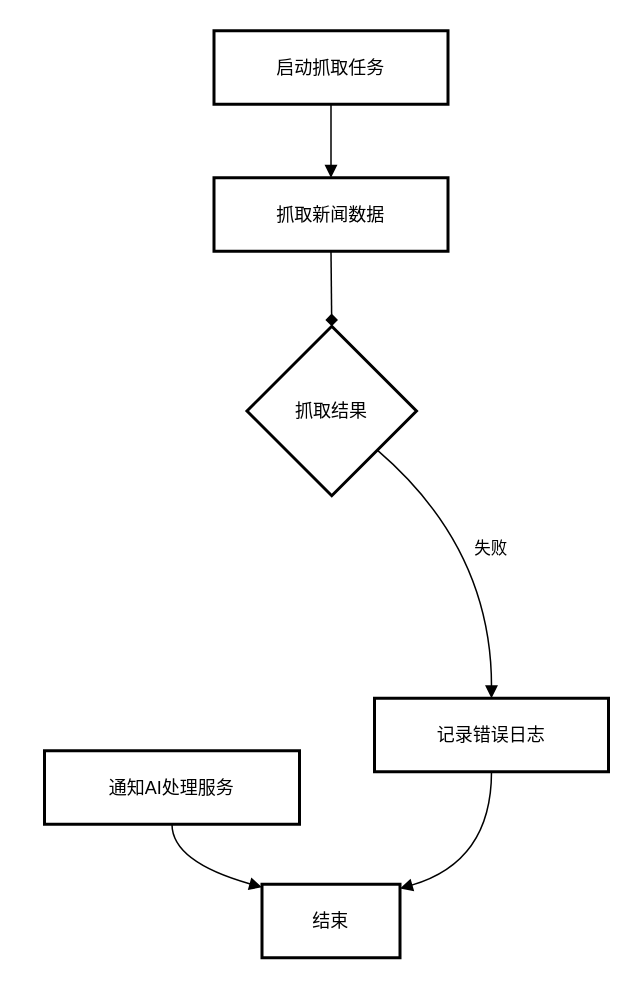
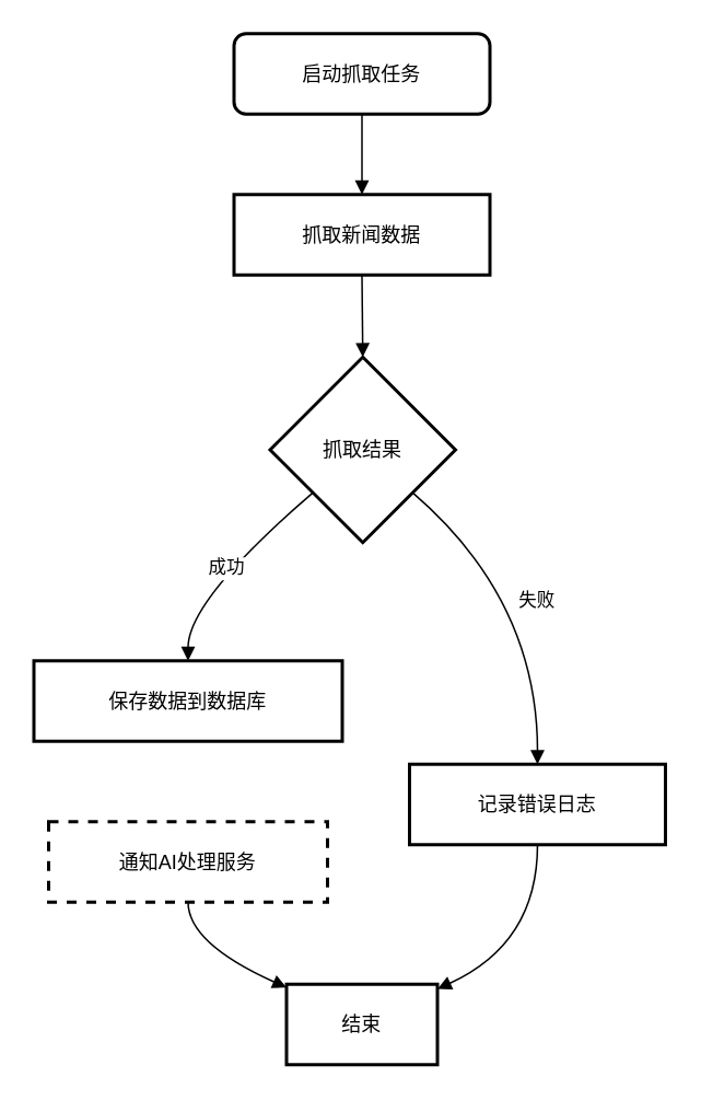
- <mxCell id="2" value="启动抓取任务" style="whiteSpace=wrap;strokeWidth=2;" vertex="1" parent="1"><mxGeometry x="142" y="20" width="156" height="49" as="geometry" /></mxCell>
+ <mxCell id="2" value="启动抓取任务" style="whiteSpace=wrap;strokeWidth=2;rounded=1;" vertex="1" parent="1"><mxGeometry x="142" y="20" width="156" height="49" as="geometry" /></mxCell>
- <mxCell id="10" value="" style="curved=1;startArrow=none;endArrow=diamond;exitX=0.5;exitY=0.99;entryX=0.5;entryY=0;rounded=0;" edge="1" parent="1" source="3" target="4"><mxGeometry relative="1" as="geometry"><Array as="points" /></mxGeometry></mxCell>
+ <mxCell id="10" value="" style="curved=1;startArrow=none;endArrow=block;exitX=0.5;exitY=0.99;entryX=0.5;entryY=0;rounded=0;" edge="1" parent="1" source="3" target="4"><mxGeometry relative="1" as="geometry"><Array as="points" /></mxGeometry></mxCell>
+ <mxCell id="11" value="成功" style="curved=1;startArrow=none;endArrow=block;exitX=0;exitY=0.93;entryX=0.5;entryY=-0.01;rounded=0;" edge="1" parent="1" source="4" target="5"><mxGeometry relative="1" as="geometry"><Array as="points"><mxPoint x="114" y="365" /></Array></mxGeometry></mxCell>
+ <mxCell id="5" value="保存数据到数据库" style="whiteSpace=wrap;strokeWidth=2;" vertex="1" parent="1"><mxGeometry x="20" y="402" width="188" height="49" as="geometry" /></mxCell>
- <mxCell id="7" value="通知AI处理服务" style="whiteSpace=wrap;strokeWidth=2;" vertex="1" parent="1"><mxGeometry x="29" y="500" width="170" height="49" as="geometry" /></mxCell>
+ <mxCell id="7" value="通知AI处理服务" style="whiteSpace=wrap;strokeWidth=2;dashed=1;" vertex="1" parent="1"><mxGeometry x="29" y="500" width="170" height="49" as="geometry" /></mxCell>
- <mxCell id="8" value="结束" style="whiteSpace=wrap;strokeWidth=2;" vertex="1" parent="1"><mxGeometry x="174" y="589" width="92" height="49" as="geometry" /></mxCell>
+ <mxCell id="8" value="结束" style="whiteSpace=wrap;strokeWidth=2;" vertex="1" parent="1"><mxGeometry x="174" y="599" width="92" height="49" as="geometry" /></mxCell>
